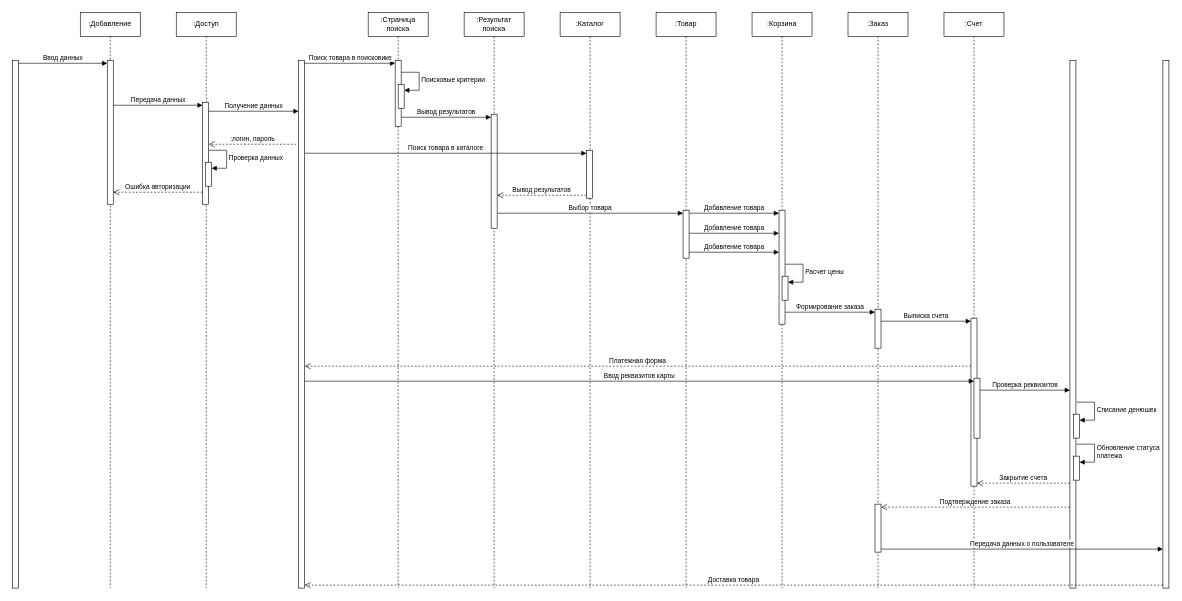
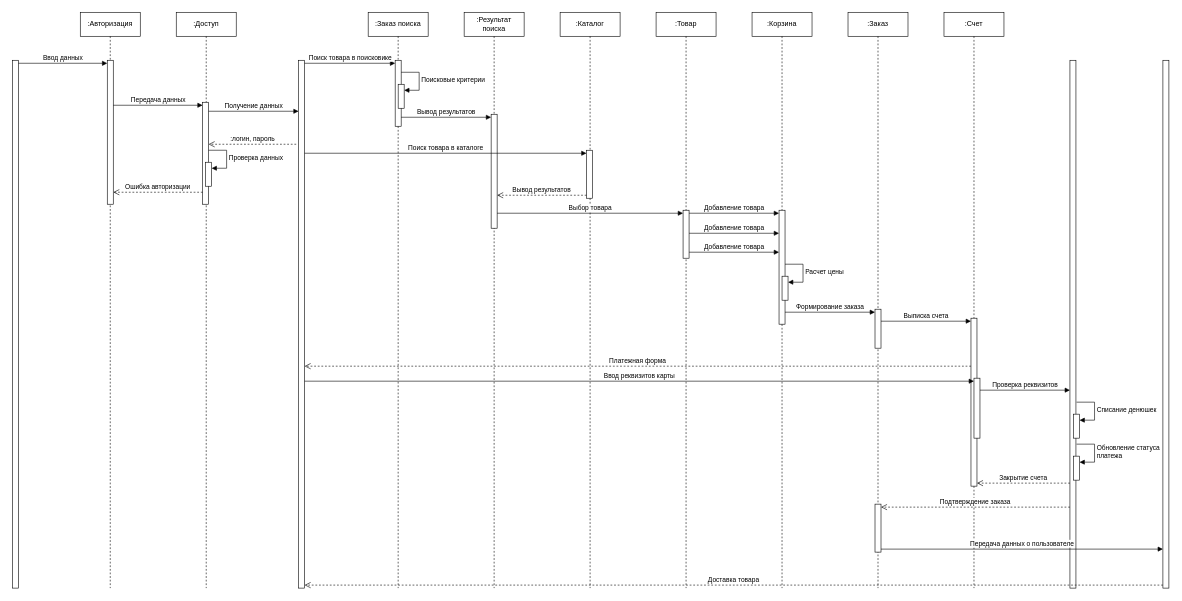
- <mxCell id="6" value=":Добавление" style="shape=umlLifeline;perimeter=lifelinePerimeter;whiteSpace=wrap;html=1;container=1;dropTarget=0;collapsible=0;recursiveResize=0;outlineConnect=0;portConstraint=eastwest;newEdgeStyle={&quot;curved&quot;:0,&quot;rounded&quot;:0};" vertex="1" parent="1"><mxGeometry x="133" y="20" width="100" height="960" as="geometry" /></mxCell>
+ <mxCell id="6" value=":Авторизация" style="shape=umlLifeline;perimeter=lifelinePerimeter;whiteSpace=wrap;html=1;container=1;dropTarget=0;collapsible=0;recursiveResize=0;outlineConnect=0;portConstraint=eastwest;newEdgeStyle={&quot;curved&quot;:0,&quot;rounded&quot;:0};" vertex="1" parent="1"><mxGeometry x="133" y="20" width="100" height="960" as="geometry" /></mxCell>
- <mxCell id="18" value=":Страница поиска" style="shape=umlLifeline;perimeter=lifelinePerimeter;whiteSpace=wrap;html=1;container=1;dropTarget=0;collapsible=0;recursiveResize=0;outlineConnect=0;portConstraint=eastwest;newEdgeStyle={&quot;curved&quot;:0,&quot;rounded&quot;:0};" vertex="1" parent="1"><mxGeometry x="613" y="20" width="100" height="960" as="geometry" /></mxCell>
+ <mxCell id="18" value=":Заказ поиска" style="shape=umlLifeline;perimeter=lifelinePerimeter;whiteSpace=wrap;html=1;container=1;dropTarget=0;collapsible=0;recursiveResize=0;outlineConnect=0;portConstraint=eastwest;newEdgeStyle={&quot;curved&quot;:0,&quot;rounded&quot;:0};" vertex="1" parent="1"><mxGeometry x="613" y="20" width="100" height="960" as="geometry" /></mxCell>
